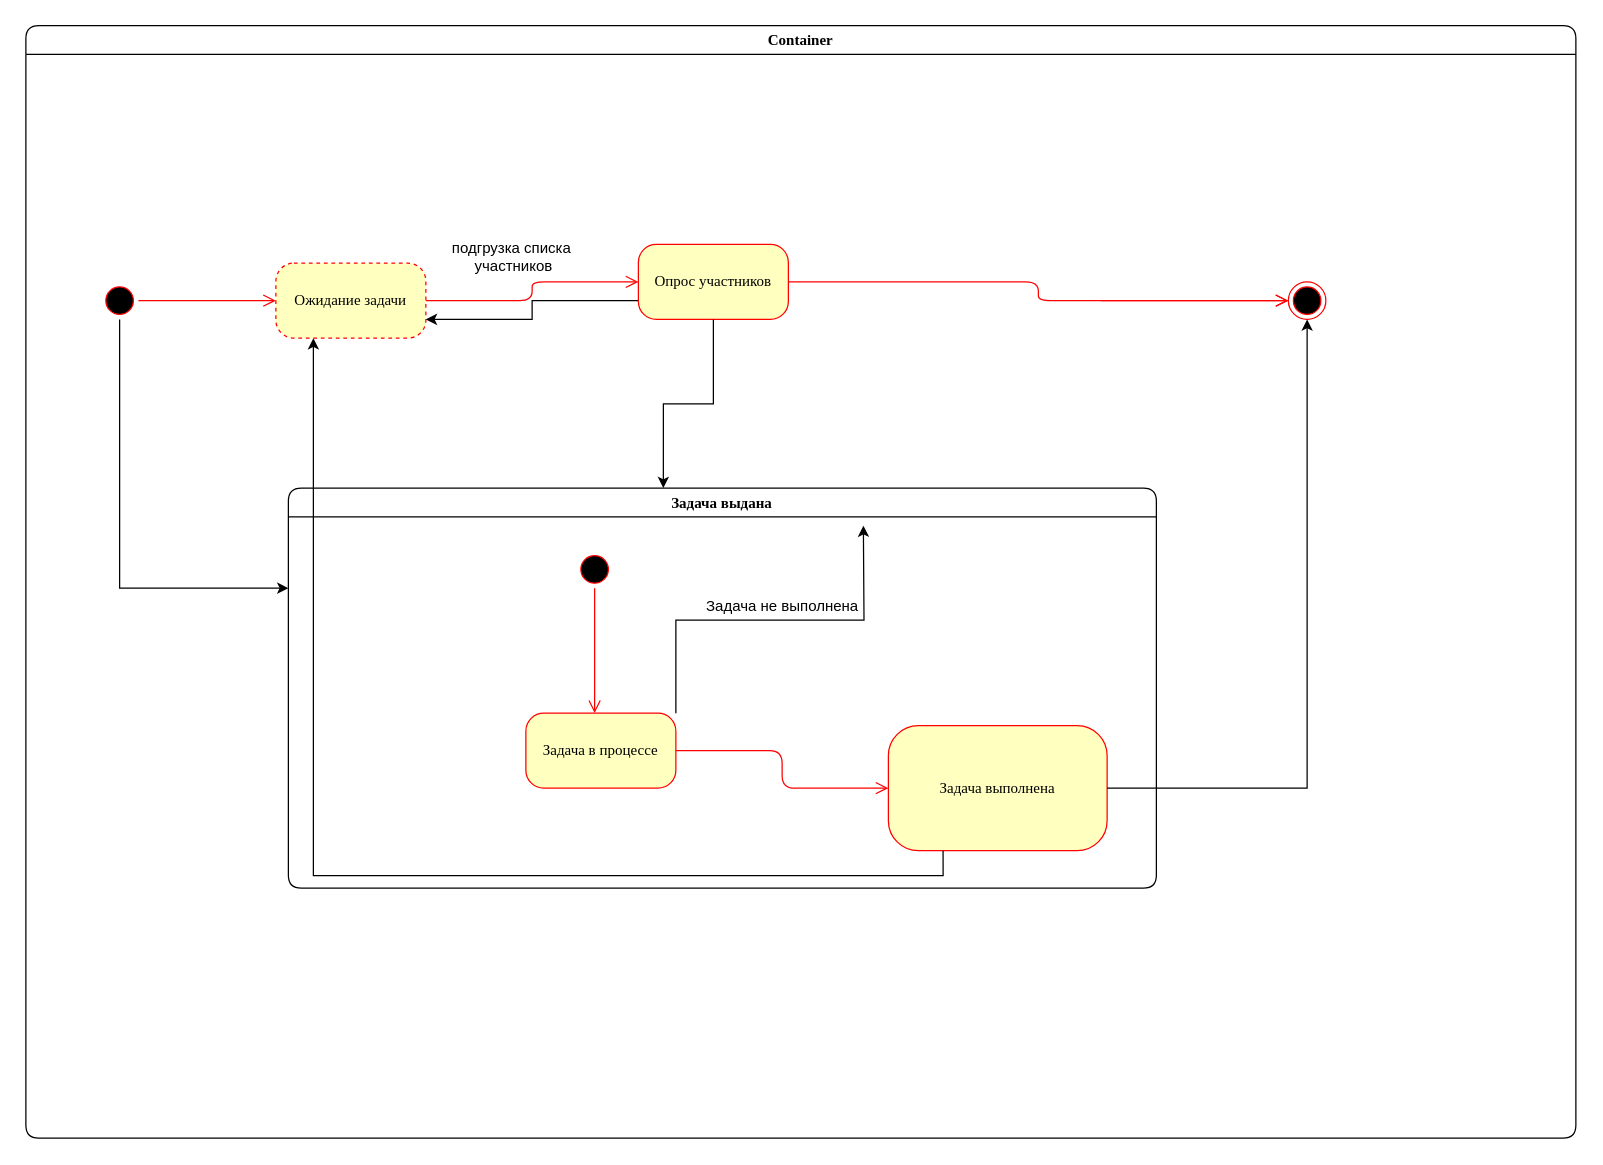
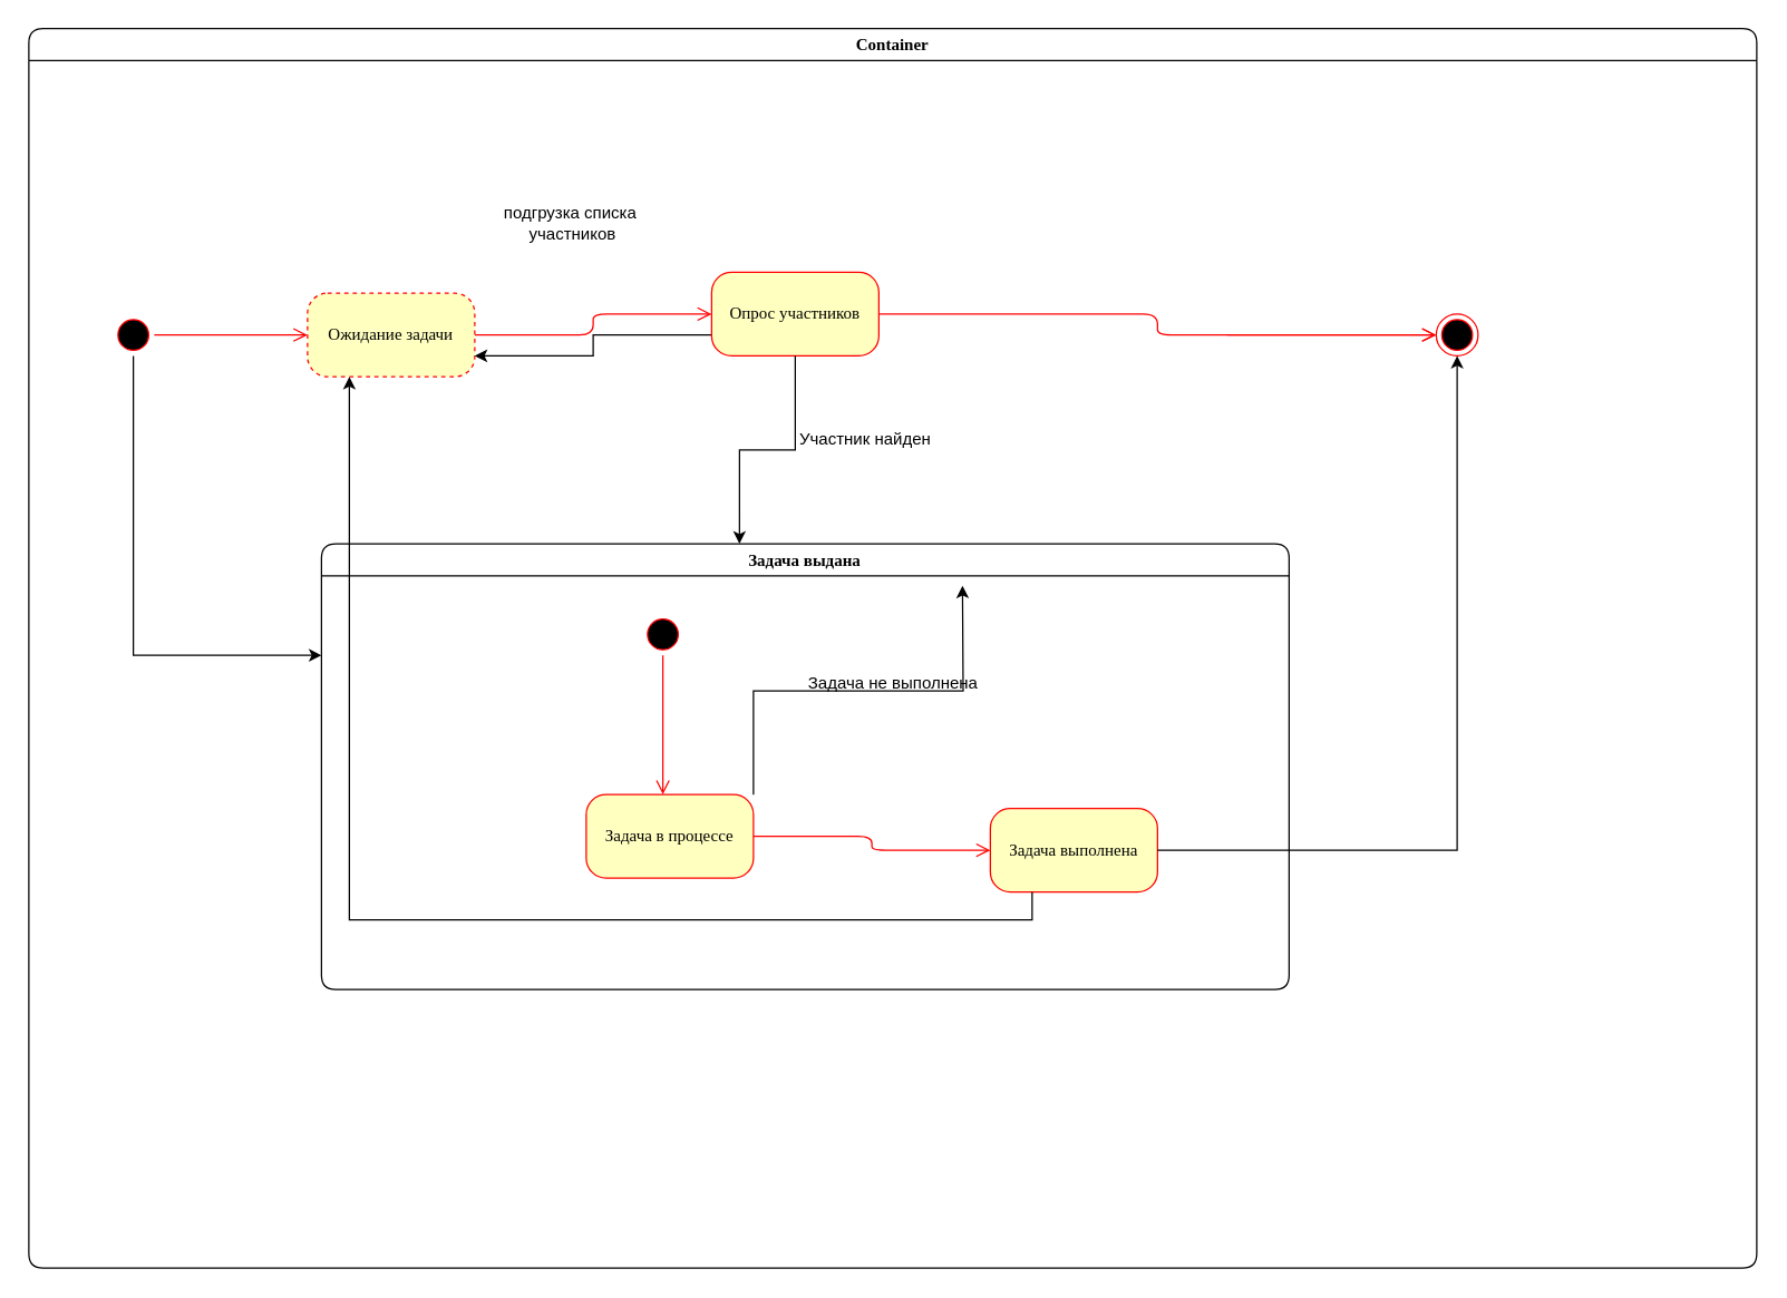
- <mxCell id="13" value="&lt;div style=&quot;&quot;&gt;&lt;span style=&quot;background-color: initial;&quot;&gt;подгрузка списка&amp;nbsp;&lt;/span&gt;&lt;/div&gt;&lt;div style=&quot;&quot;&gt;&lt;span style=&quot;background-color: initial;&quot;&gt;участников&lt;/span&gt;&lt;/div&gt;" style="text;html=1;align=center;verticalAlign=middle;resizable=0;points=[];autosize=1;strokeColor=none;fillColor=none;" vertex="1" parent="2"><mxGeometry x="330" y="165" width="120" height="40" as="geometry" /></mxCell>
+ <mxCell id="13" value="&lt;div style=&quot;&quot;&gt;&lt;span style=&quot;background-color: initial;&quot;&gt;подгрузка списка&amp;nbsp;&lt;/span&gt;&lt;/div&gt;&lt;div style=&quot;&quot;&gt;&lt;span style=&quot;background-color: initial;&quot;&gt;участников&lt;/span&gt;&lt;/div&gt;" style="text;html=1;align=center;verticalAlign=middle;resizable=0;points=[];autosize=1;strokeColor=none;fillColor=none;" vertex="1" parent="2"><mxGeometry x="330" y="120" width="120" height="40" as="geometry" /></mxCell>
+ <mxCell id="25" value="Участник найден" style="text;html=1;align=center;verticalAlign=middle;resizable=0;points=[];autosize=1;strokeColor=none;fillColor=none;" vertex="1" parent="2"><mxGeometry x="540" y="280" width="120" height="30" as="geometry" /></mxCell>
- <mxCell id="21" value="Задача не выполнена" style="text;html=1;align=center;verticalAlign=middle;resizable=0;points=[];autosize=1;strokeColor=none;fillColor=none;" vertex="1" parent="14"><mxGeometry x="320" y="80" width="150" height="30" as="geometry" /></mxCell>
+ <mxCell id="21" value="Задача не выполнена" style="text;html=1;align=center;verticalAlign=middle;resizable=0;points=[];autosize=1;strokeColor=none;fillColor=none;" vertex="1" parent="14"><mxGeometry x="335" y="85" width="150" height="30" as="geometry" /></mxCell>
- <mxCell id="20" value="Задача выполнена" style="rounded=1;whiteSpace=wrap;html=1;arcSize=24;fillColor=#ffffc0;strokeColor=#ff0000;shadow=0;comic=0;labelBackgroundColor=none;fontFamily=Verdana;fontSize=12;fontColor=#000000;align=center;" vertex="1" parent="14"><mxGeometry x="480" y="190" width="175" height="100" as="geometry" /></mxCell>
+ <mxCell id="20" value="Задача выполнена" style="rounded=1;whiteSpace=wrap;html=1;arcSize=24;fillColor=#ffffc0;strokeColor=#ff0000;shadow=0;comic=0;labelBackgroundColor=none;fontFamily=Verdana;fontSize=12;fontColor=#000000;align=center;" vertex="1" parent="14"><mxGeometry x="480" y="190" width="120" height="60" as="geometry" /></mxCell>
